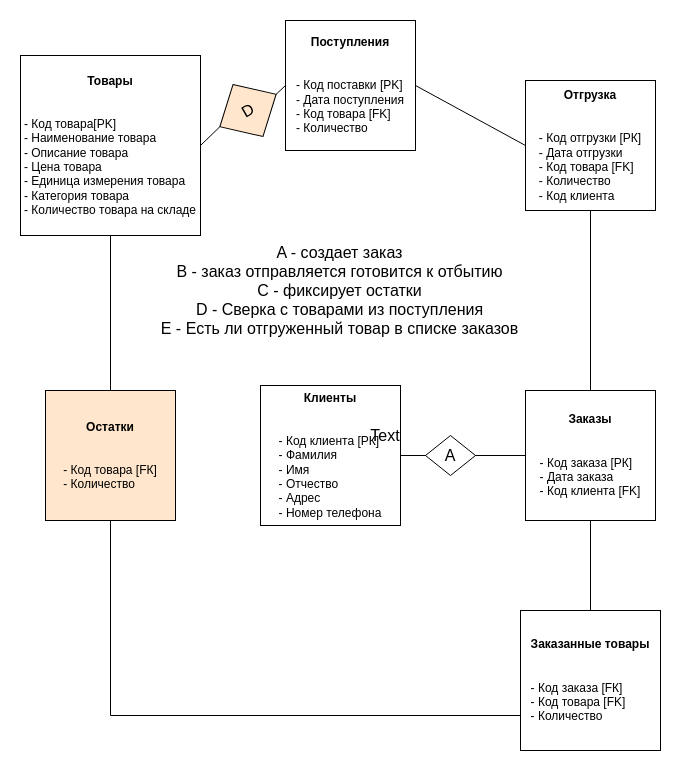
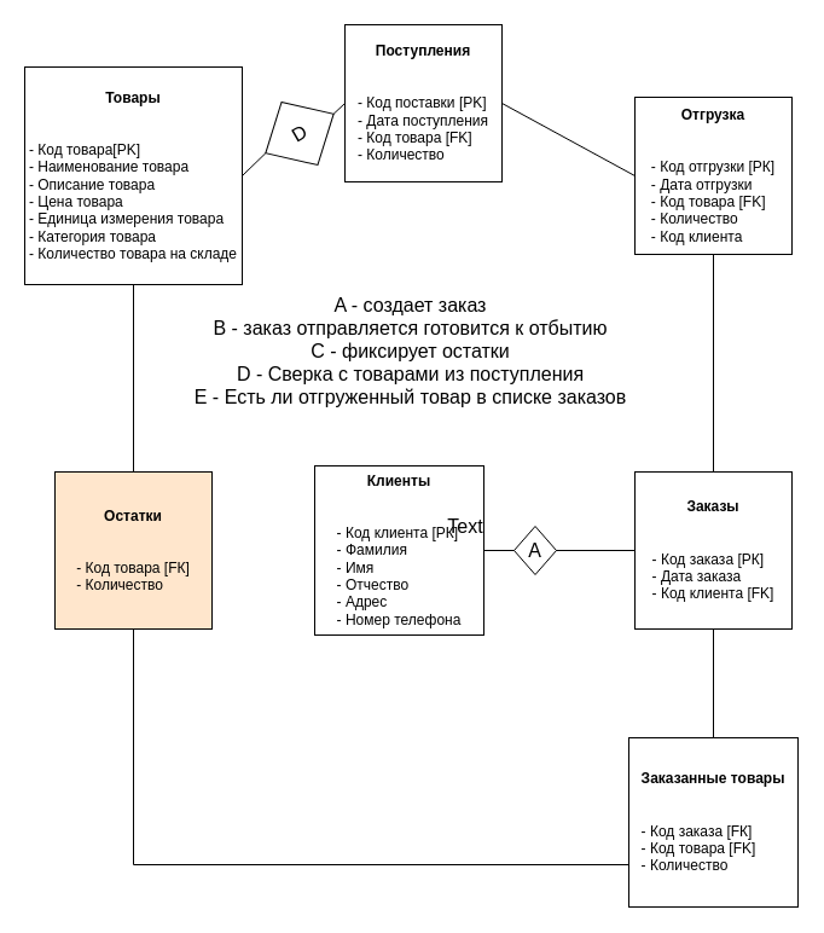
- <mxCell id="20" value="D" style="rhombus;whiteSpace=wrap;html=1;fontSize=16;rotation=-30;fillColor=#ffe6cc;" vertex="1" parent="1"><mxGeometry x="215" y="80" width="65" height="60" as="geometry" /></mxCell>
+ <mxCell id="20" value="D" style="rhombus;whiteSpace=wrap;html=1;fontSize=16;rotation=-30;" vertex="1" parent="1"><mxGeometry x="215" y="80" width="65" height="60" as="geometry" /></mxCell>
- <mxCell id="16" value="A" style="rhombus;whiteSpace=wrap;html=1;fontSize=16;" vertex="1" parent="1"><mxGeometry x="425" y="435" width="50" height="40" as="geometry" /></mxCell>
+ <mxCell id="16" value="A" style="rhombus;whiteSpace=wrap;html=1;fontSize=16;" vertex="1" parent="1"><mxGeometry x="425" y="435" width="35" height="40" as="geometry" /></mxCell>
